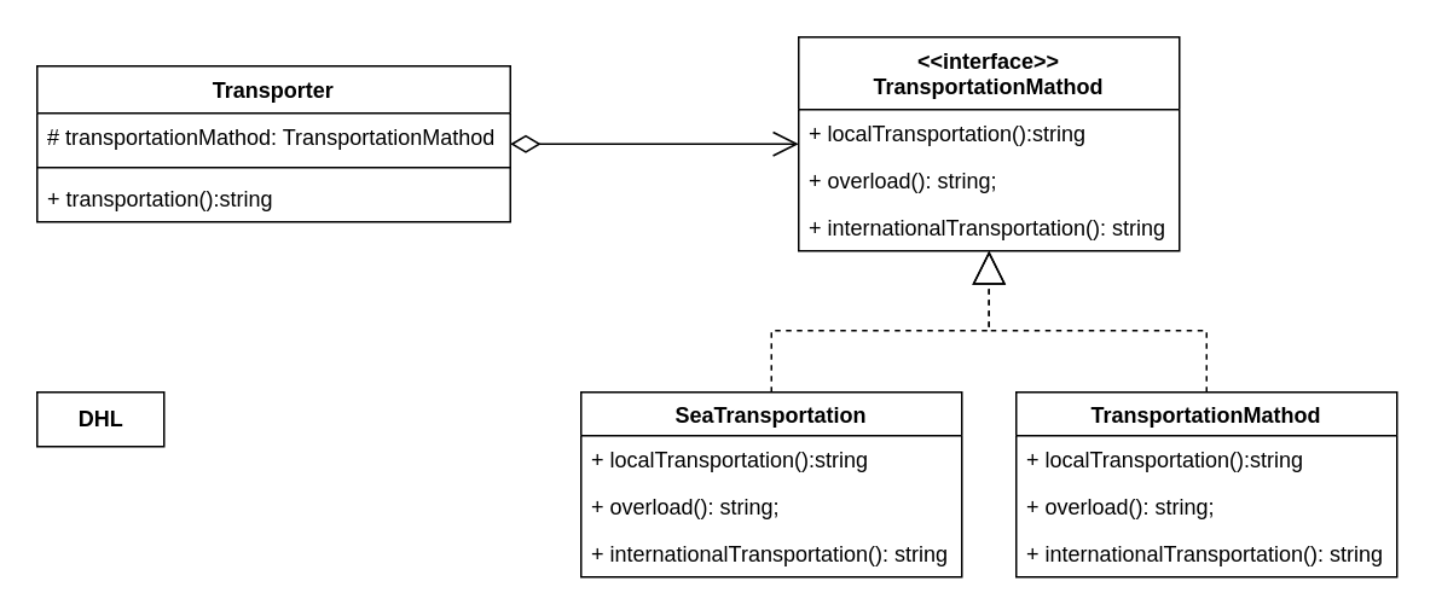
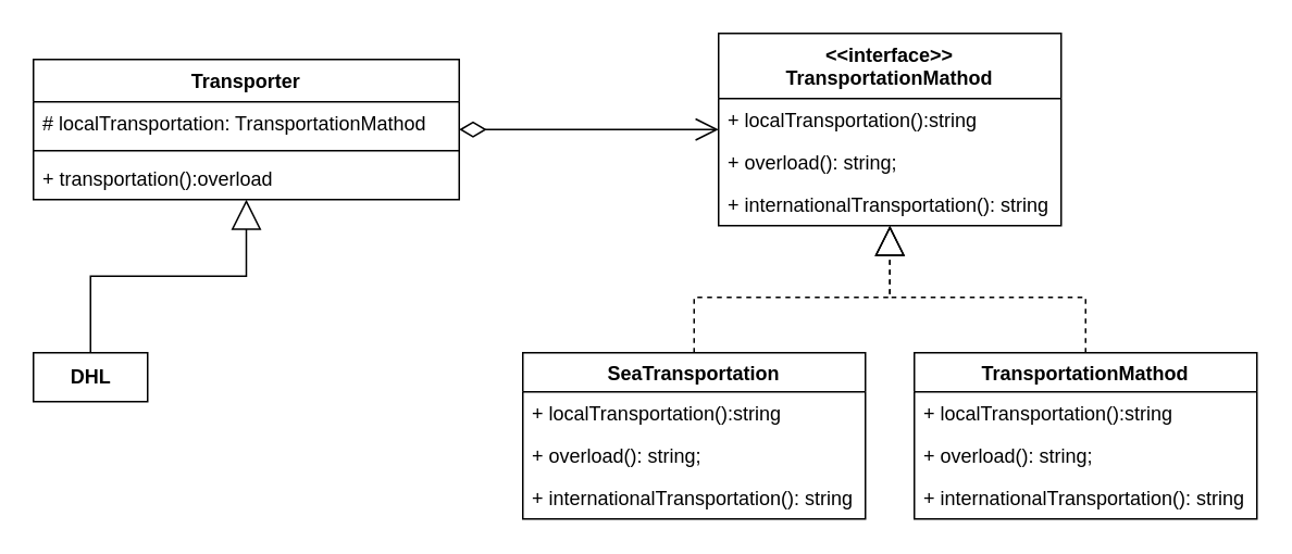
- <mxCell id="3" value="# transportationMathod: TransportationMathod" style="text;strokeColor=none;fillColor=none;align=left;verticalAlign=top;spacingLeft=4;spacingRight=4;overflow=hidden;rotatable=0;points=[[0,0.5],[1,0.5]];portConstraint=eastwest;" parent="2" vertex="1"><mxGeometry y="26" width="261" height="26" as="geometry" /></mxCell>
+ <mxCell id="3" value="# localTransportation: TransportationMathod" style="text;strokeColor=none;fillColor=none;align=left;verticalAlign=top;spacingLeft=4;spacingRight=4;overflow=hidden;rotatable=0;points=[[0,0.5],[1,0.5]];portConstraint=eastwest;" parent="2" vertex="1"><mxGeometry y="26" width="261" height="26" as="geometry" /></mxCell>
- <mxCell id="5" value="+ transportation():string" style="text;strokeColor=none;fillColor=none;align=left;verticalAlign=top;spacingLeft=4;spacingRight=4;overflow=hidden;rotatable=0;points=[[0,0.5],[1,0.5]];portConstraint=eastwest;" parent="2" vertex="1"><mxGeometry y="60" width="261" height="26" as="geometry" /></mxCell>
+ <mxCell id="5" value="+ transportation():overload" style="text;strokeColor=none;fillColor=none;align=left;verticalAlign=top;spacingLeft=4;spacingRight=4;overflow=hidden;rotatable=0;points=[[0,0.5],[1,0.5]];portConstraint=eastwest;" parent="2" vertex="1"><mxGeometry y="60" width="261" height="26" as="geometry" /></mxCell>
+ <mxCell id="7" value="" style="endArrow=block;endSize=16;endFill=0;html=1;rounded=0;edgeStyle=orthogonalEdgeStyle;" parent="1" source="6" target="2" edge="1"><mxGeometry x="0.25" y="60" width="160" relative="1" as="geometry"><mxPoint x="220" y="376" as="sourcePoint" /><mxPoint x="380" y="376" as="targetPoint" /><mxPoint as="offset" /></mxGeometry></mxCell>
